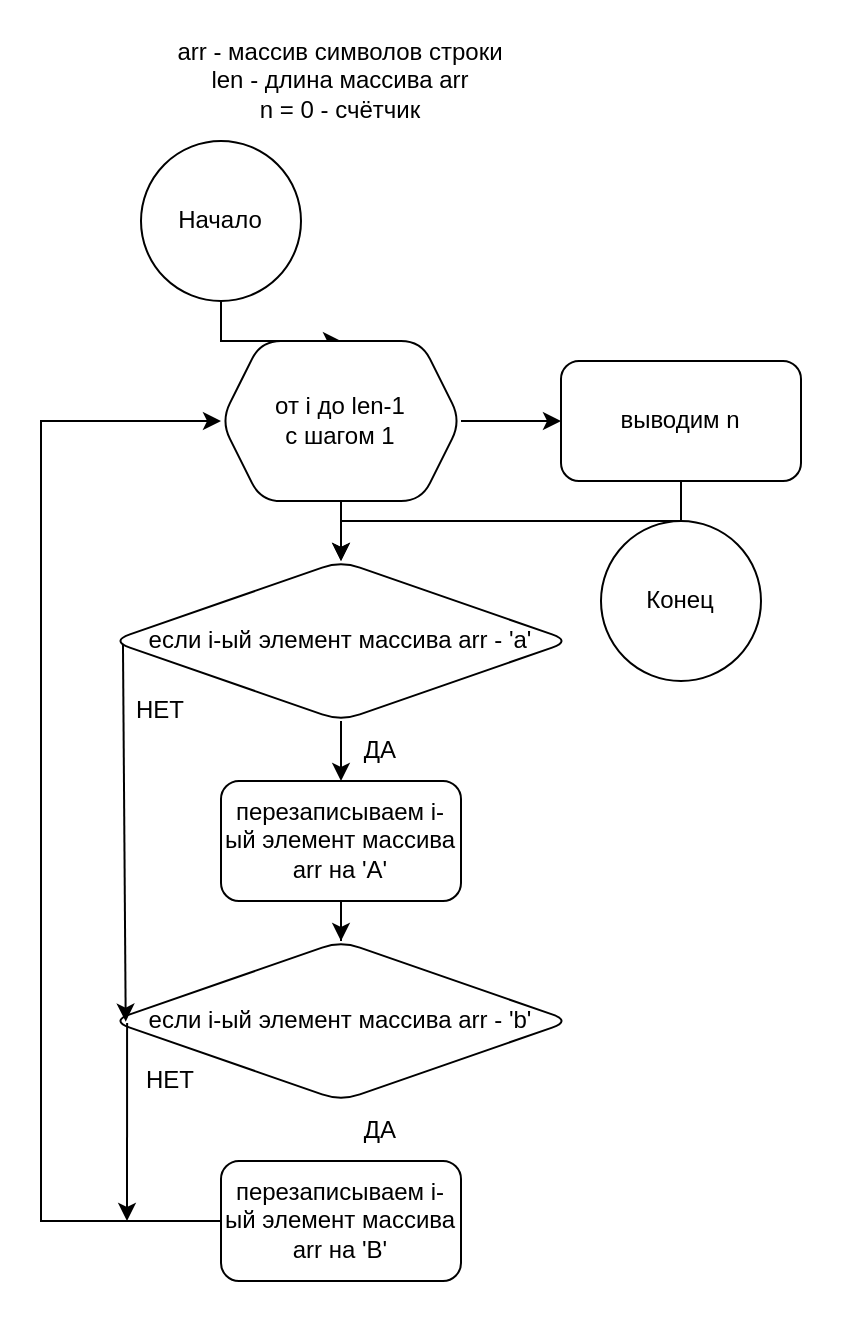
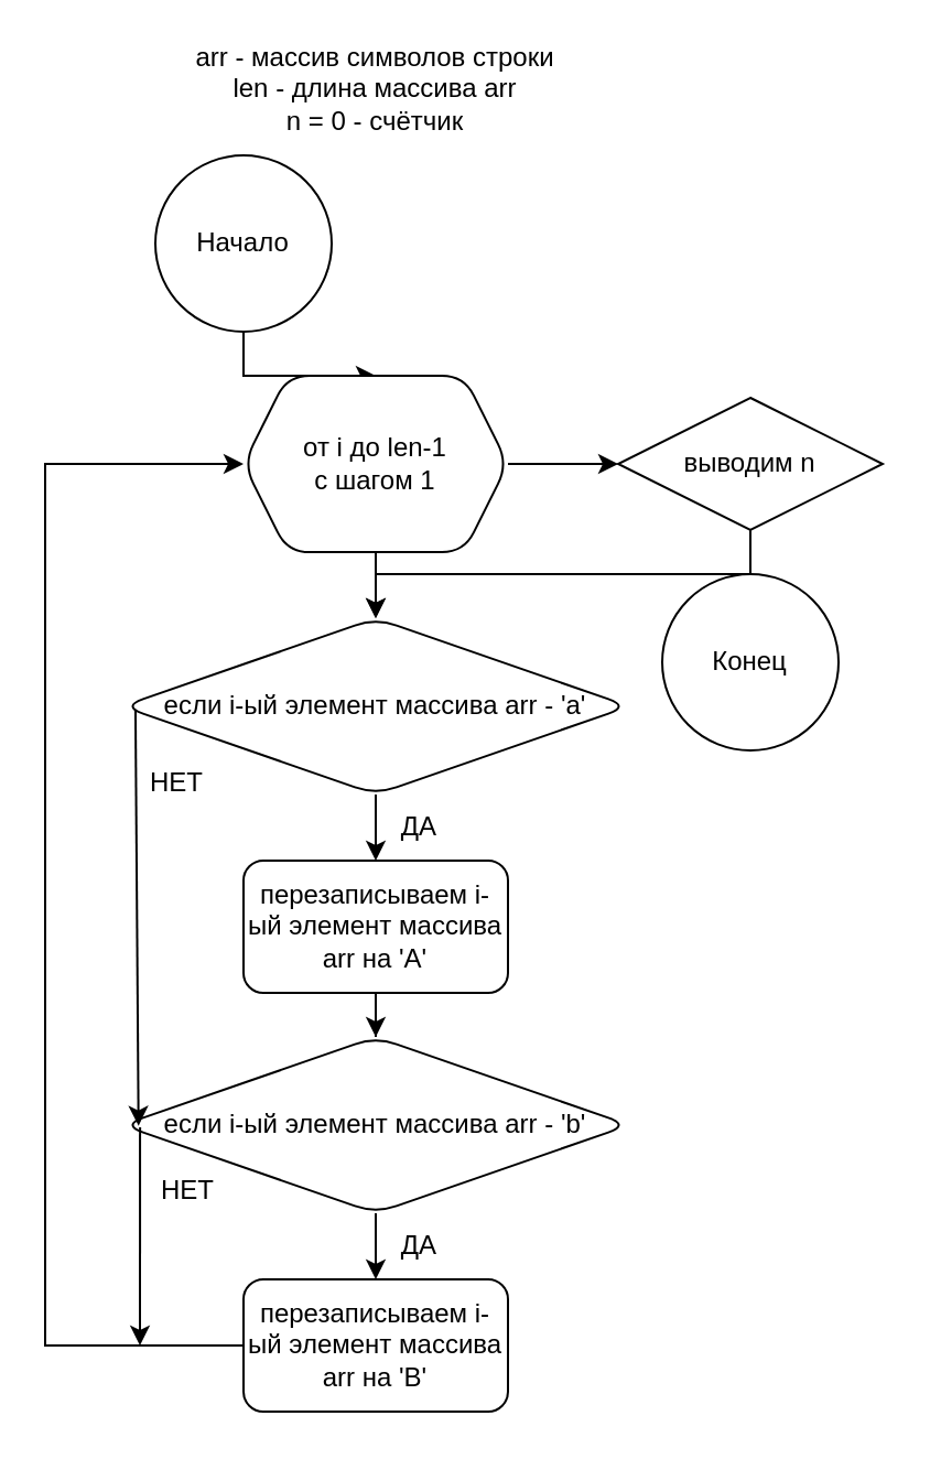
- <mxCell id="13" value="выводим n" style="whiteSpace=wrap;html=1;rounded=1;" parent="1" vertex="1"><mxGeometry x="280" y="180" width="120" height="60" as="geometry" /></mxCell>
+ <mxCell id="13" value="выводим n" style="rhombus;whiteSpace=wrap;html=1;" parent="1" vertex="1"><mxGeometry x="280" y="180" width="120" height="60" as="geometry" /></mxCell>
+ <mxCell id="16" value="" style="edgeStyle=orthogonalEdgeStyle;rounded=0;orthogonalLoop=1;jettySize=auto;html=1;" edge="1" parent="1" source="17" target="18"><mxGeometry relative="1" as="geometry" /></mxCell>
